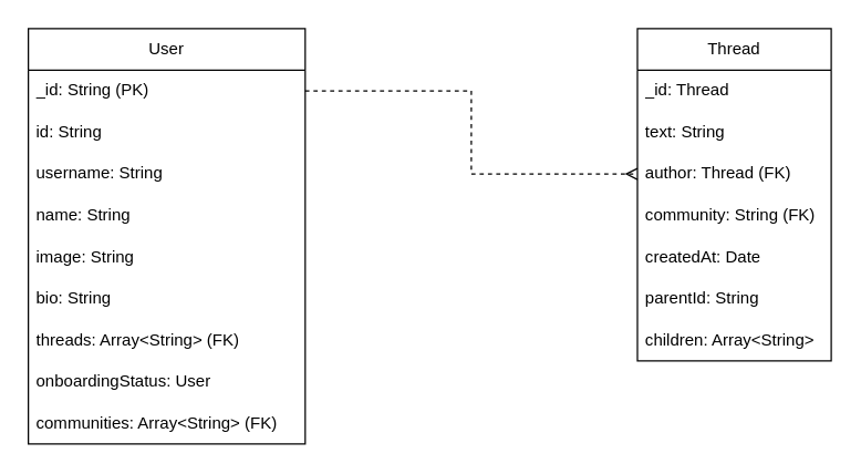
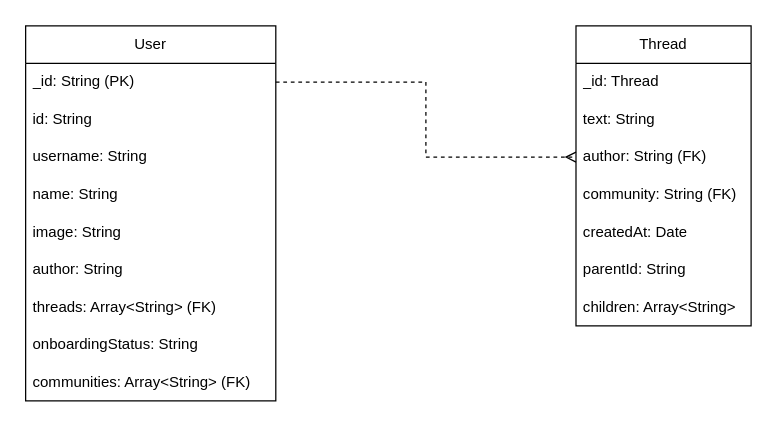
- <mxCell id="15" value="author: Thread (FK)" style="text;strokeColor=none;fillColor=none;align=left;verticalAlign=middle;spacingLeft=4;spacingRight=4;overflow=hidden;points=[[0,0.5],[1,0.5]];portConstraint=eastwest;rotatable=0;whiteSpace=wrap;html=1;" vertex="1" parent="12"><mxGeometry y="90" width="140" height="30" as="geometry" /></mxCell>
+ <mxCell id="15" value="author: String (FK)" style="text;strokeColor=none;fillColor=none;align=left;verticalAlign=middle;spacingLeft=4;spacingRight=4;overflow=hidden;points=[[0,0.5],[1,0.5]];portConstraint=eastwest;rotatable=0;whiteSpace=wrap;html=1;" vertex="1" parent="12"><mxGeometry y="90" width="140" height="30" as="geometry" /></mxCell>
- <mxCell id="8" value="bio: String" style="text;strokeColor=none;fillColor=none;align=left;verticalAlign=middle;spacingLeft=4;spacingRight=4;overflow=hidden;points=[[0,0.5],[1,0.5]];portConstraint=eastwest;rotatable=0;whiteSpace=wrap;html=1;" vertex="1" parent="2"><mxGeometry y="180" width="200" height="30" as="geometry" /></mxCell>
+ <mxCell id="8" value="author: String" style="text;strokeColor=none;fillColor=none;align=left;verticalAlign=middle;spacingLeft=4;spacingRight=4;overflow=hidden;points=[[0,0.5],[1,0.5]];portConstraint=eastwest;rotatable=0;whiteSpace=wrap;html=1;" vertex="1" parent="2"><mxGeometry y="180" width="200" height="30" as="geometry" /></mxCell>
- <mxCell id="10" value="onboardingStatus: User" style="text;strokeColor=none;fillColor=none;align=left;verticalAlign=middle;spacingLeft=4;spacingRight=4;overflow=hidden;points=[[0,0.5],[1,0.5]];portConstraint=eastwest;rotatable=0;whiteSpace=wrap;html=1;" vertex="1" parent="2"><mxGeometry y="240" width="200" height="30" as="geometry" /></mxCell>
+ <mxCell id="10" value="onboardingStatus: String" style="text;strokeColor=none;fillColor=none;align=left;verticalAlign=middle;spacingLeft=4;spacingRight=4;overflow=hidden;points=[[0,0.5],[1,0.5]];portConstraint=eastwest;rotatable=0;whiteSpace=wrap;html=1;" vertex="1" parent="2"><mxGeometry y="240" width="200" height="30" as="geometry" /></mxCell>
